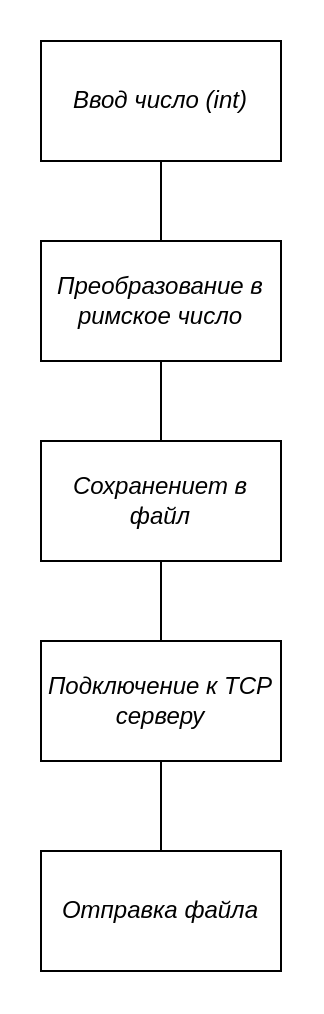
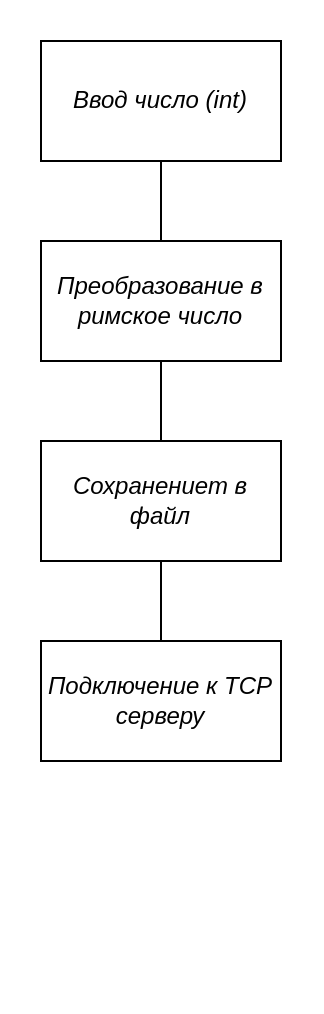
- <mxCell id="9" value="" style="endArrow=none;html=1;rounded=0;entryX=0.5;entryY=1;entryDx=0;entryDy=0;exitX=0.5;exitY=0;exitDx=0;exitDy=0;" edge="1" parent="1" source="6" target="5"><mxGeometry width="50" height="50" relative="1" as="geometry"><mxPoint x="-100" y="400" as="sourcePoint" /><mxPoint x="-50" y="350" as="targetPoint" /></mxGeometry></mxCell>
- <mxCell id="6" value="Отправка файла" style="rounded=0;whiteSpace=wrap;html=1;fontStyle=2" vertex="1" parent="1"><mxGeometry x="20" y="425" width="120" height="60" as="geometry" /></mxCell>
